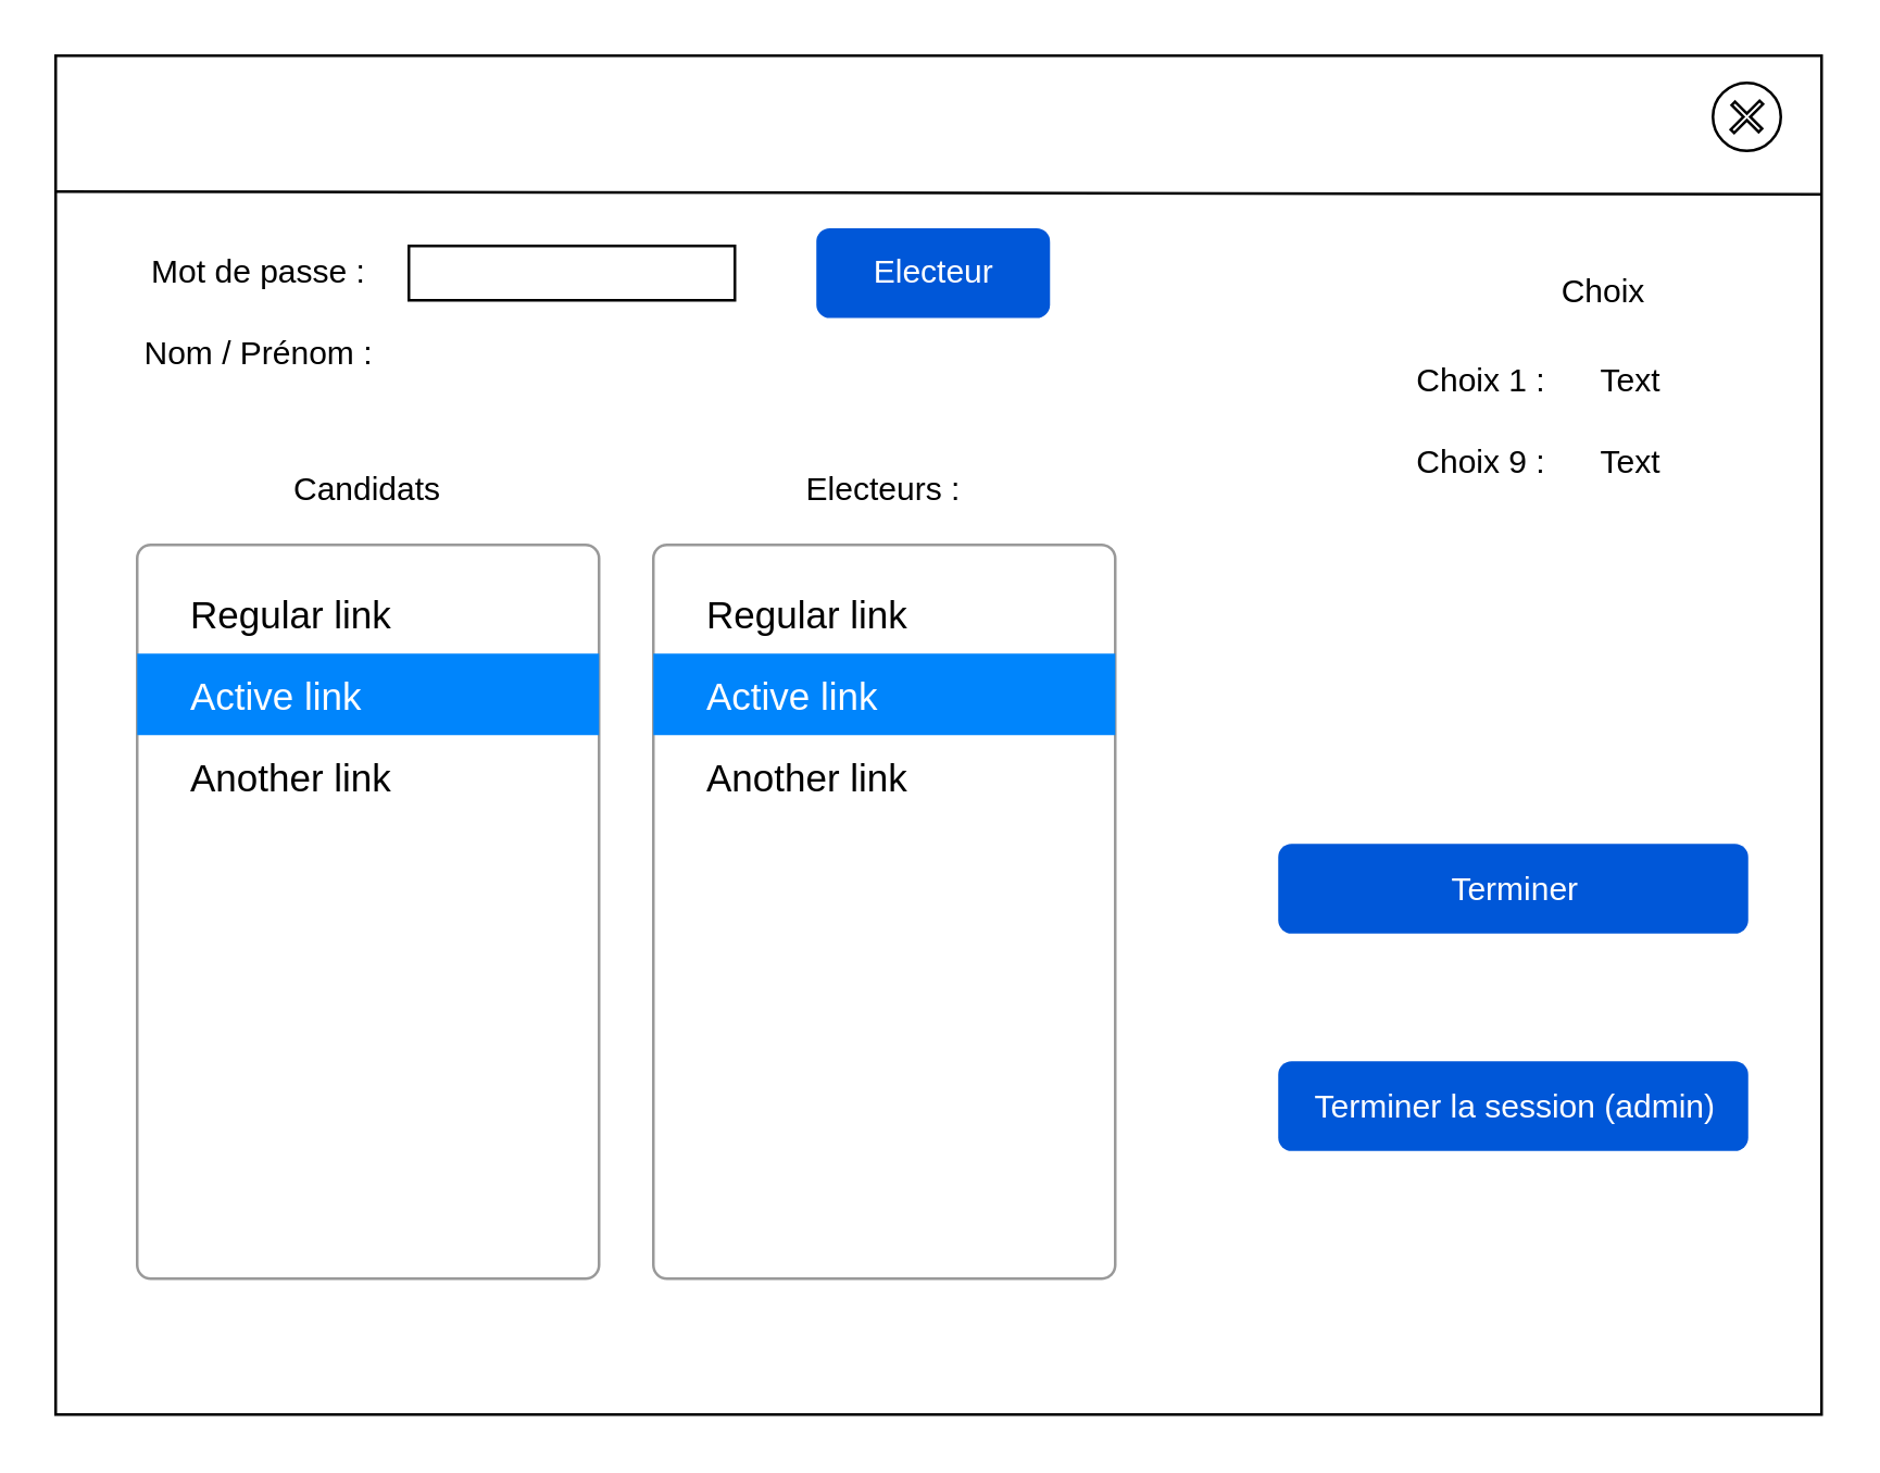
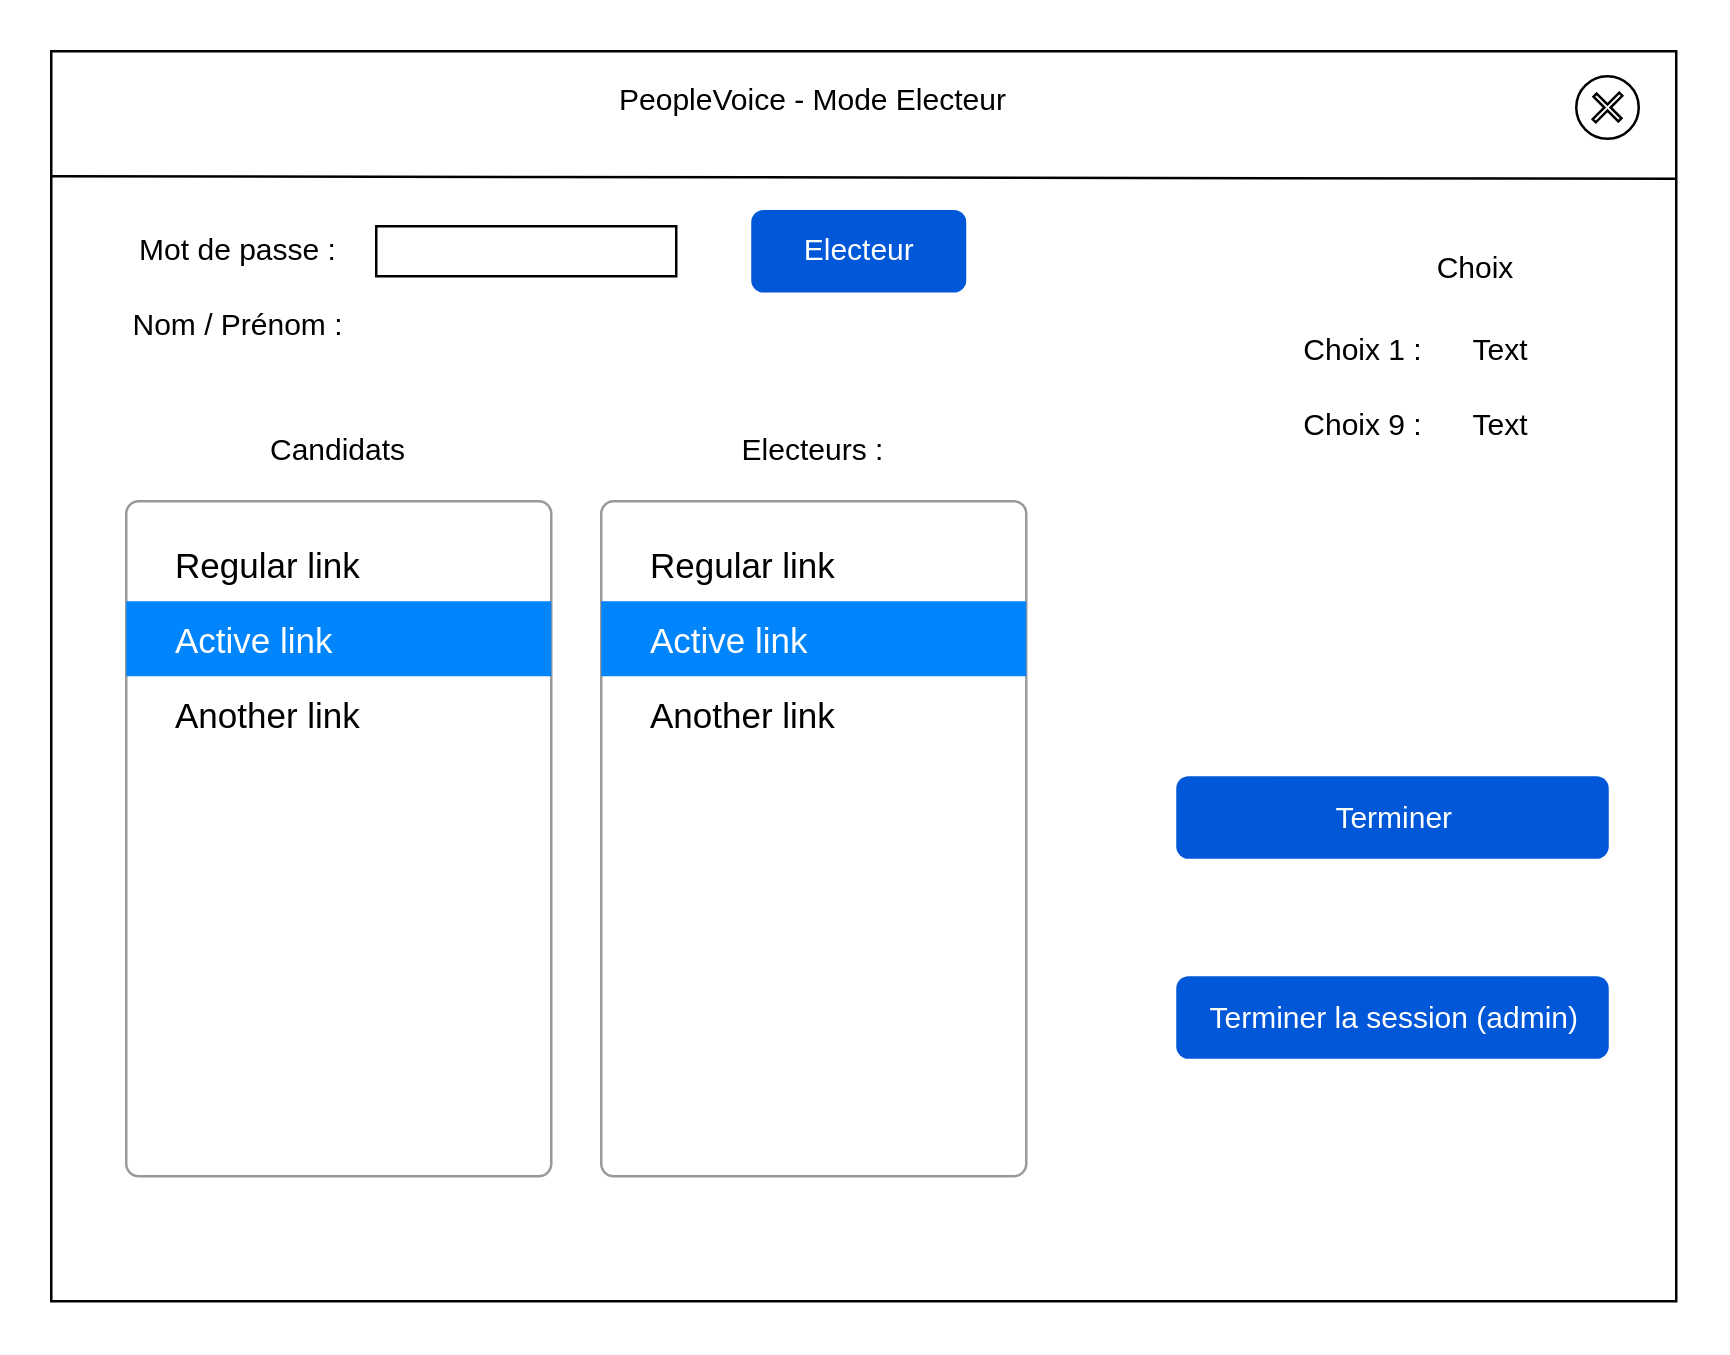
+ <mxCell id="16" value="PeopleVoice - Mode Electeur" style="text;html=1;strokeColor=none;fillColor=none;align=center;verticalAlign=middle;whiteSpace=wrap;rounded=0;" vertex="1" parent="1"><mxGeometry x="230" y="30" width="190" height="20" as="geometry" /></mxCell>
